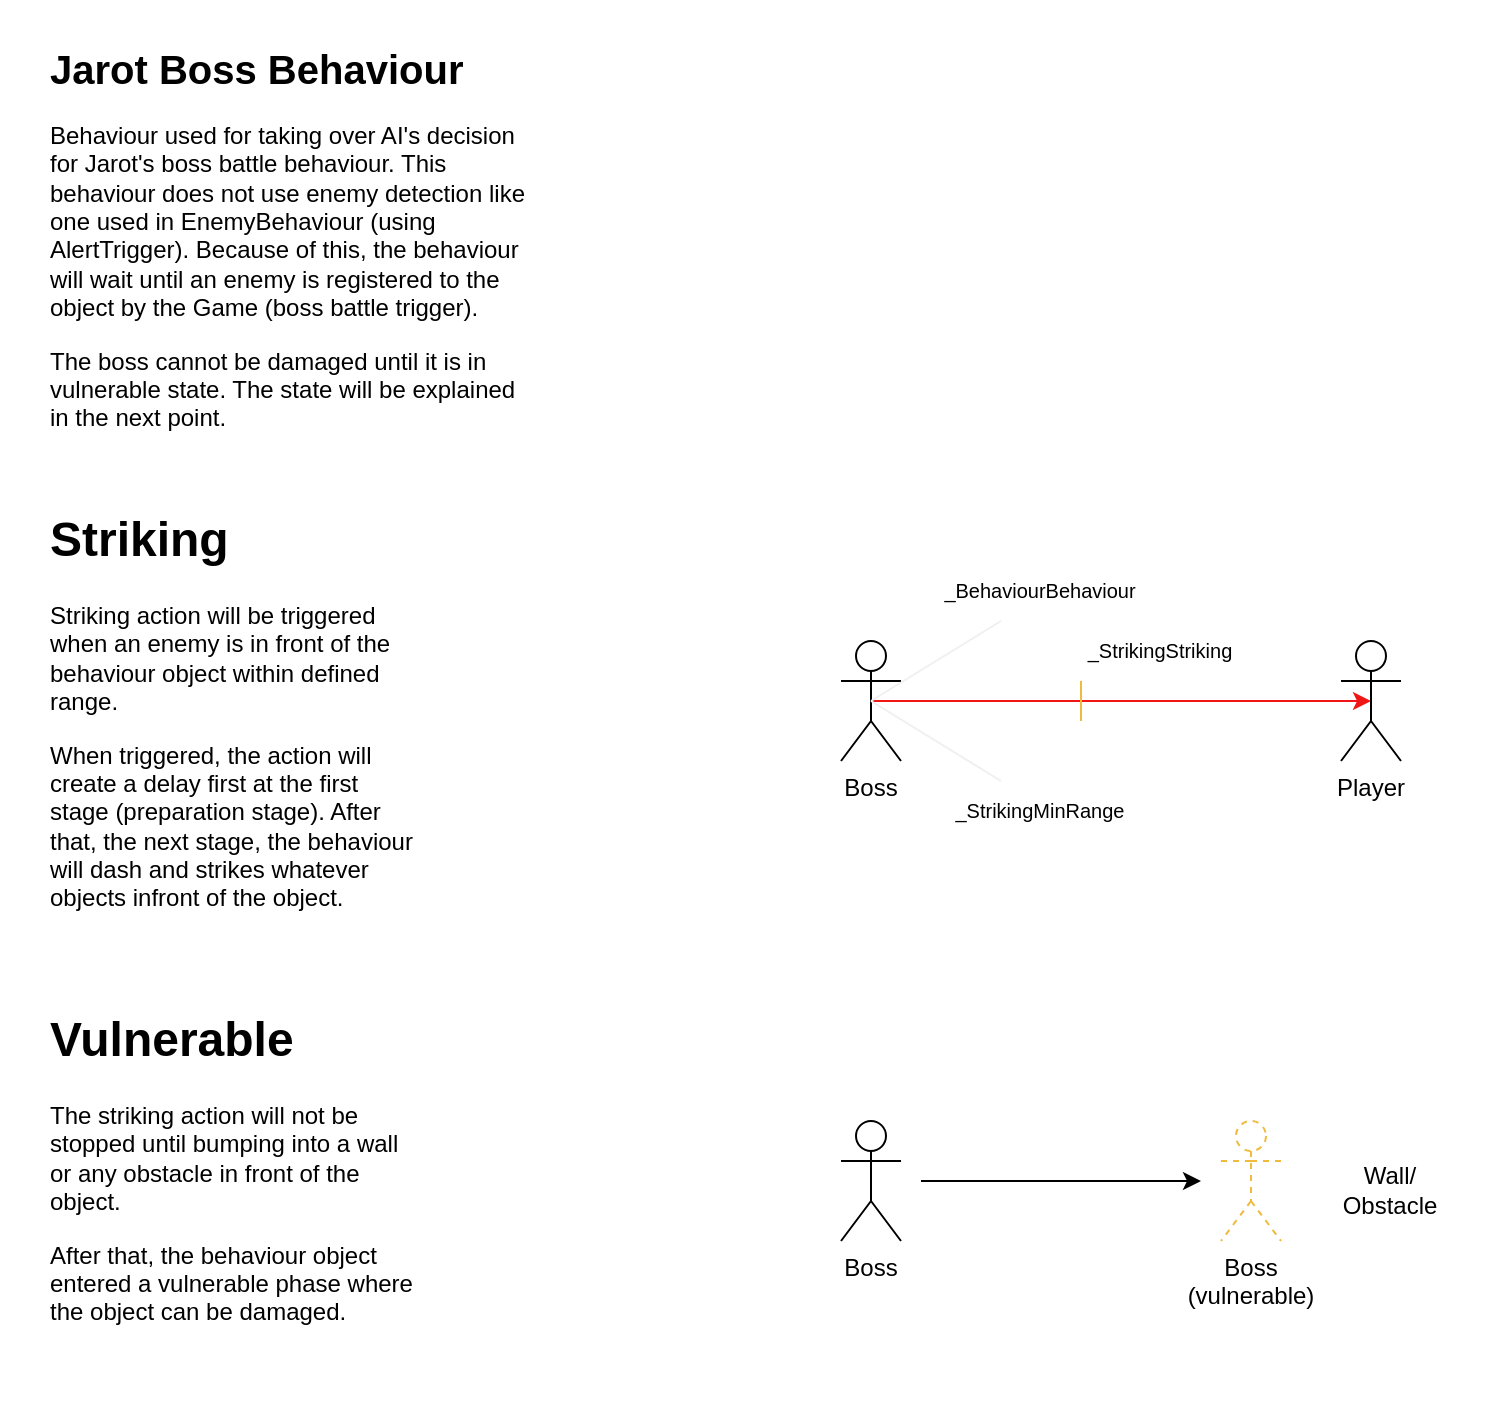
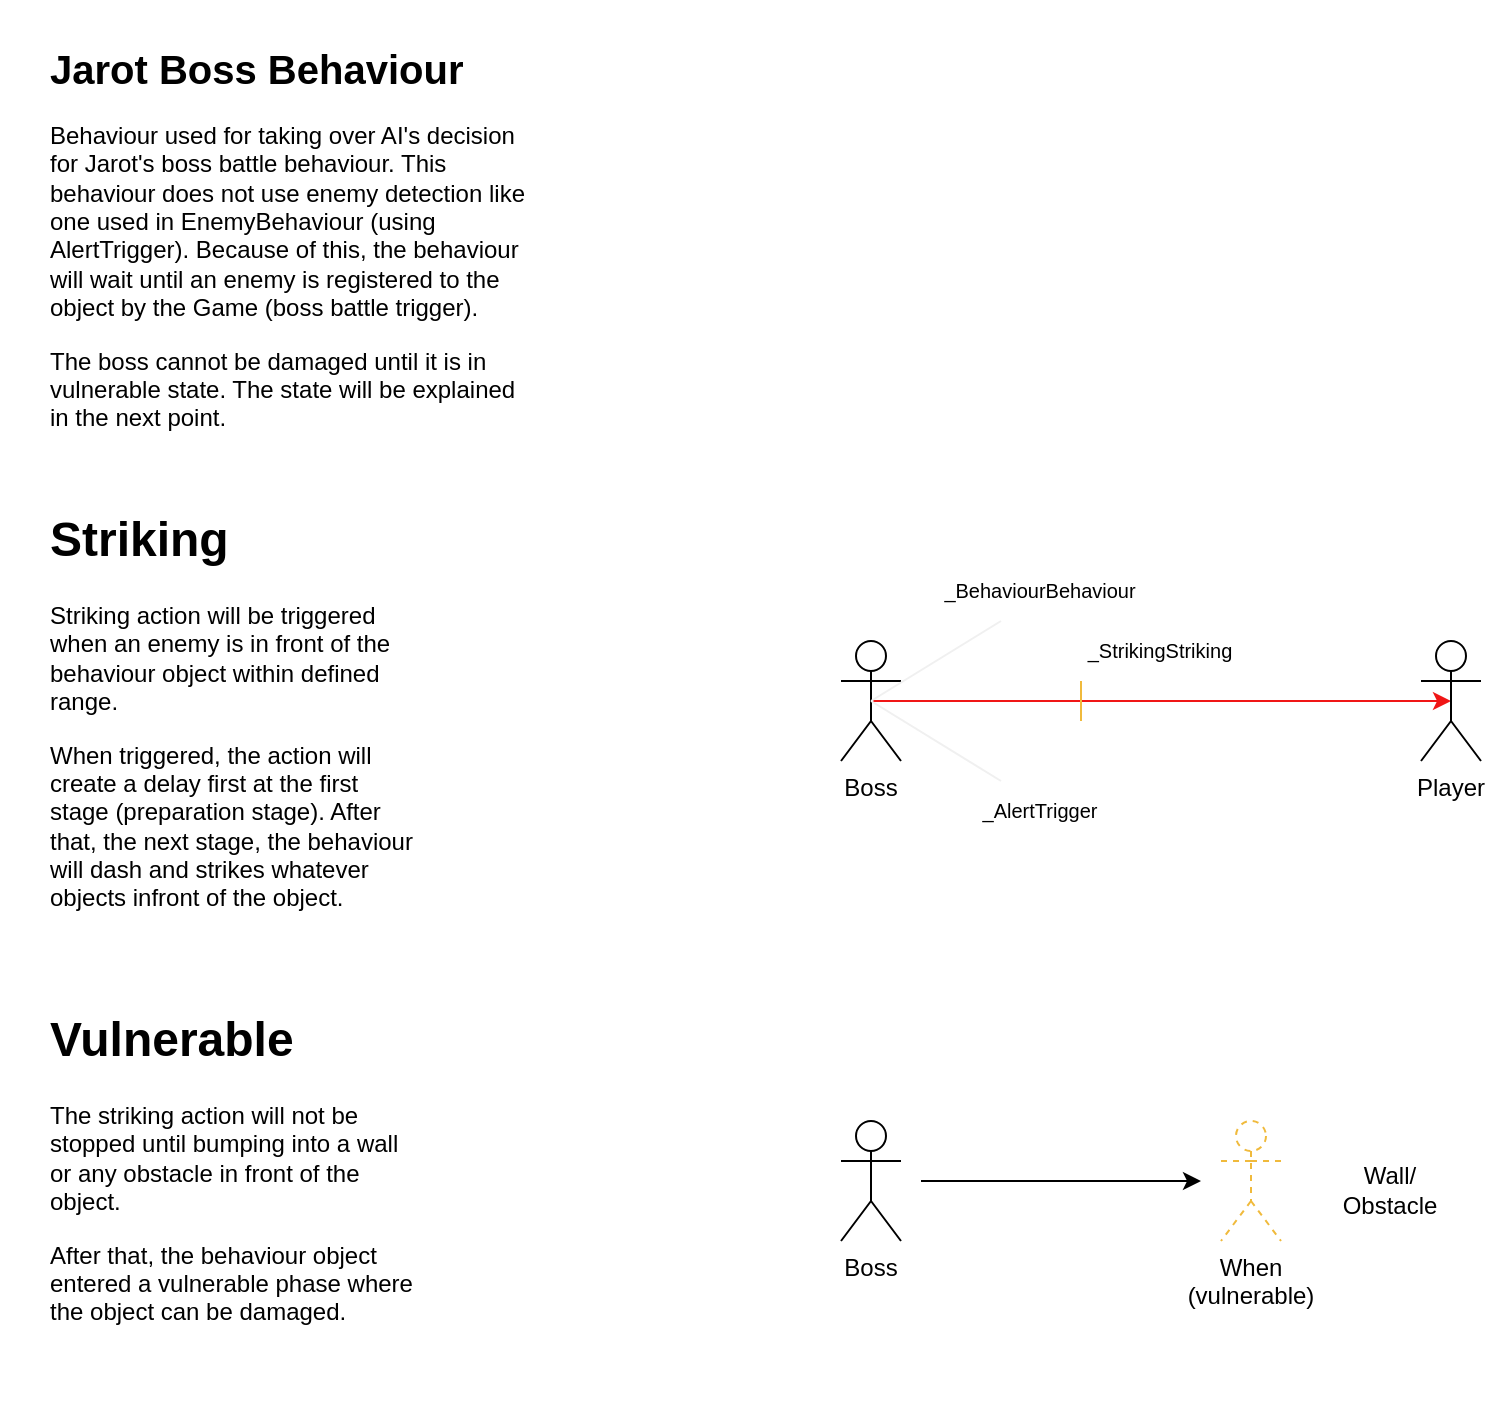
- <mxCell id="5" value="Player" style="shape=umlActor;verticalLabelPosition=bottom;verticalAlign=top;html=1;outlineConnect=0;" parent="1" vertex="1"><mxGeometry x="670" y="320" width="30" height="60" as="geometry" /></mxCell>
+ <mxCell id="5" value="Player" style="shape=umlActor;verticalLabelPosition=bottom;verticalAlign=top;html=1;outlineConnect=0;" parent="1" vertex="1"><mxGeometry x="710" y="320" width="30" height="60" as="geometry" /></mxCell>
- <mxCell id="10" value="&lt;font style=&quot;font-size: 10px;&quot;&gt;_StrikingMinRange&lt;/font&gt;" style="text;html=1;strokeColor=none;fillColor=none;align=center;verticalAlign=middle;whiteSpace=wrap;rounded=0;" parent="1" vertex="1"><mxGeometry x="480" y="390" width="80" height="30" as="geometry" /></mxCell>
+ <mxCell id="10" value="&lt;font style=&quot;font-size: 10px;&quot;&gt;_AlertTrigger&lt;/font&gt;" style="text;html=1;strokeColor=none;fillColor=none;align=center;verticalAlign=middle;whiteSpace=wrap;rounded=0;" parent="1" vertex="1"><mxGeometry x="480" y="390" width="80" height="30" as="geometry" /></mxCell>
- <mxCell id="15" value="Boss&lt;br&gt;(vulnerable)" style="shape=umlActor;verticalLabelPosition=bottom;verticalAlign=top;html=1;outlineConnect=0;dashed=1;fontSize=12;strokeColor=#F0BA3C;" parent="1" vertex="1"><mxGeometry x="610" y="560" width="30" height="60" as="geometry" /></mxCell>
+ <mxCell id="15" value="When&lt;br&gt;(vulnerable)" style="shape=umlActor;verticalLabelPosition=bottom;verticalAlign=top;html=1;outlineConnect=0;dashed=1;fontSize=12;strokeColor=#F0BA3C;" parent="1" vertex="1"><mxGeometry x="610" y="560" width="30" height="60" as="geometry" /></mxCell>
